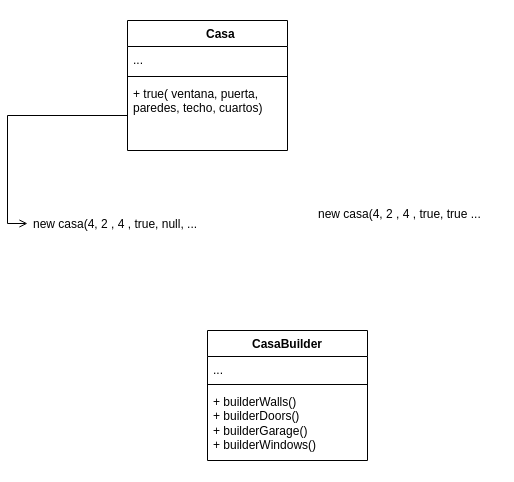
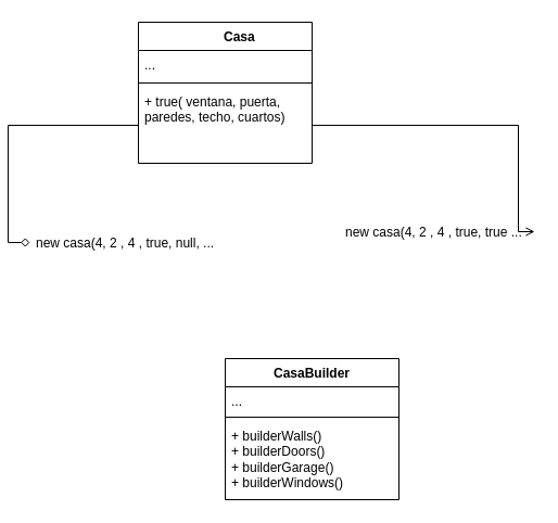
+ <mxCell id="9" style="edgeStyle=orthogonalEdgeStyle;rounded=0;orthogonalLoop=1;jettySize=auto;html=1;exitX=1;exitY=0.5;exitDx=0;exitDy=0;entryX=1;entryY=0.5;entryDx=0;entryDy=0;endArrow=open;endFill=0;" edge="1" parent="1" source="5" target="8"><mxGeometry relative="1" as="geometry"><Array as="points"><mxPoint x="470" y="115" /></Array></mxGeometry></mxCell>
- <mxCell id="7" style="edgeStyle=orthogonalEdgeStyle;rounded=0;orthogonalLoop=1;jettySize=auto;html=1;entryX=0;entryY=0.5;entryDx=0;entryDy=0;endArrow=open;endFill=0;" edge="1" parent="1" source="5" target="6"><mxGeometry relative="1" as="geometry" /></mxCell>
+ <mxCell id="7" style="edgeStyle=orthogonalEdgeStyle;rounded=0;orthogonalLoop=1;jettySize=auto;html=1;entryX=0;entryY=0.5;entryDx=0;entryDy=0;endArrow=diamond;endFill=0;" edge="1" parent="1" source="5" target="6"><mxGeometry relative="1" as="geometry" /></mxCell>
